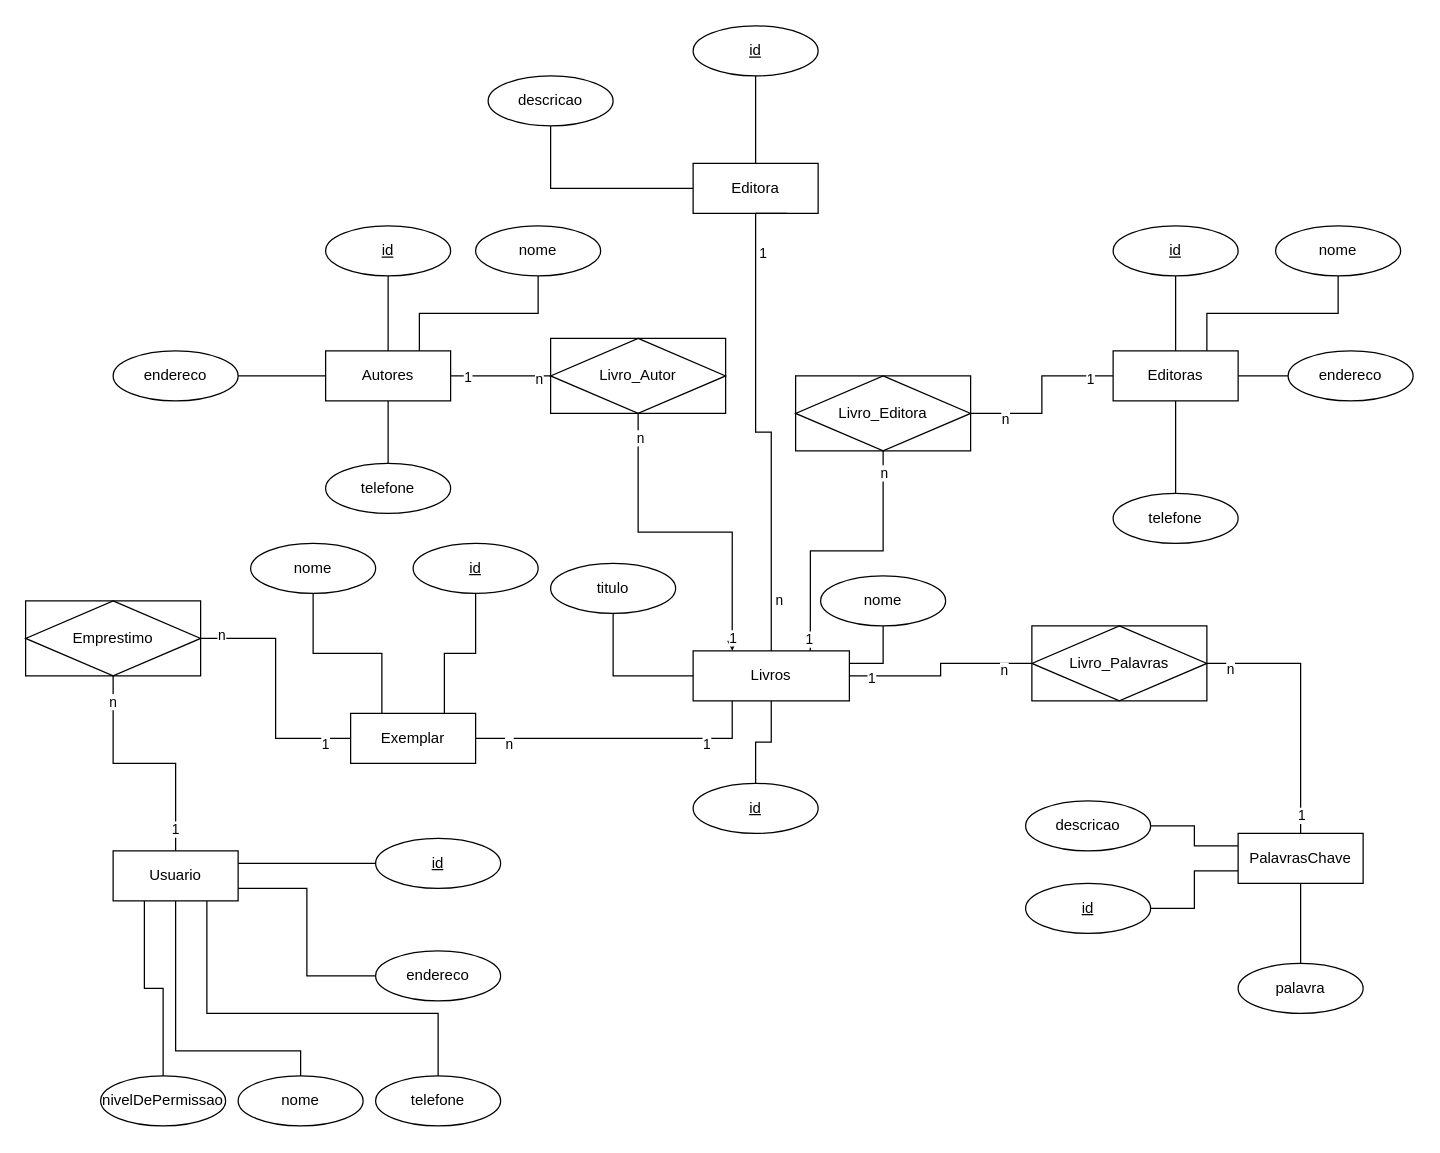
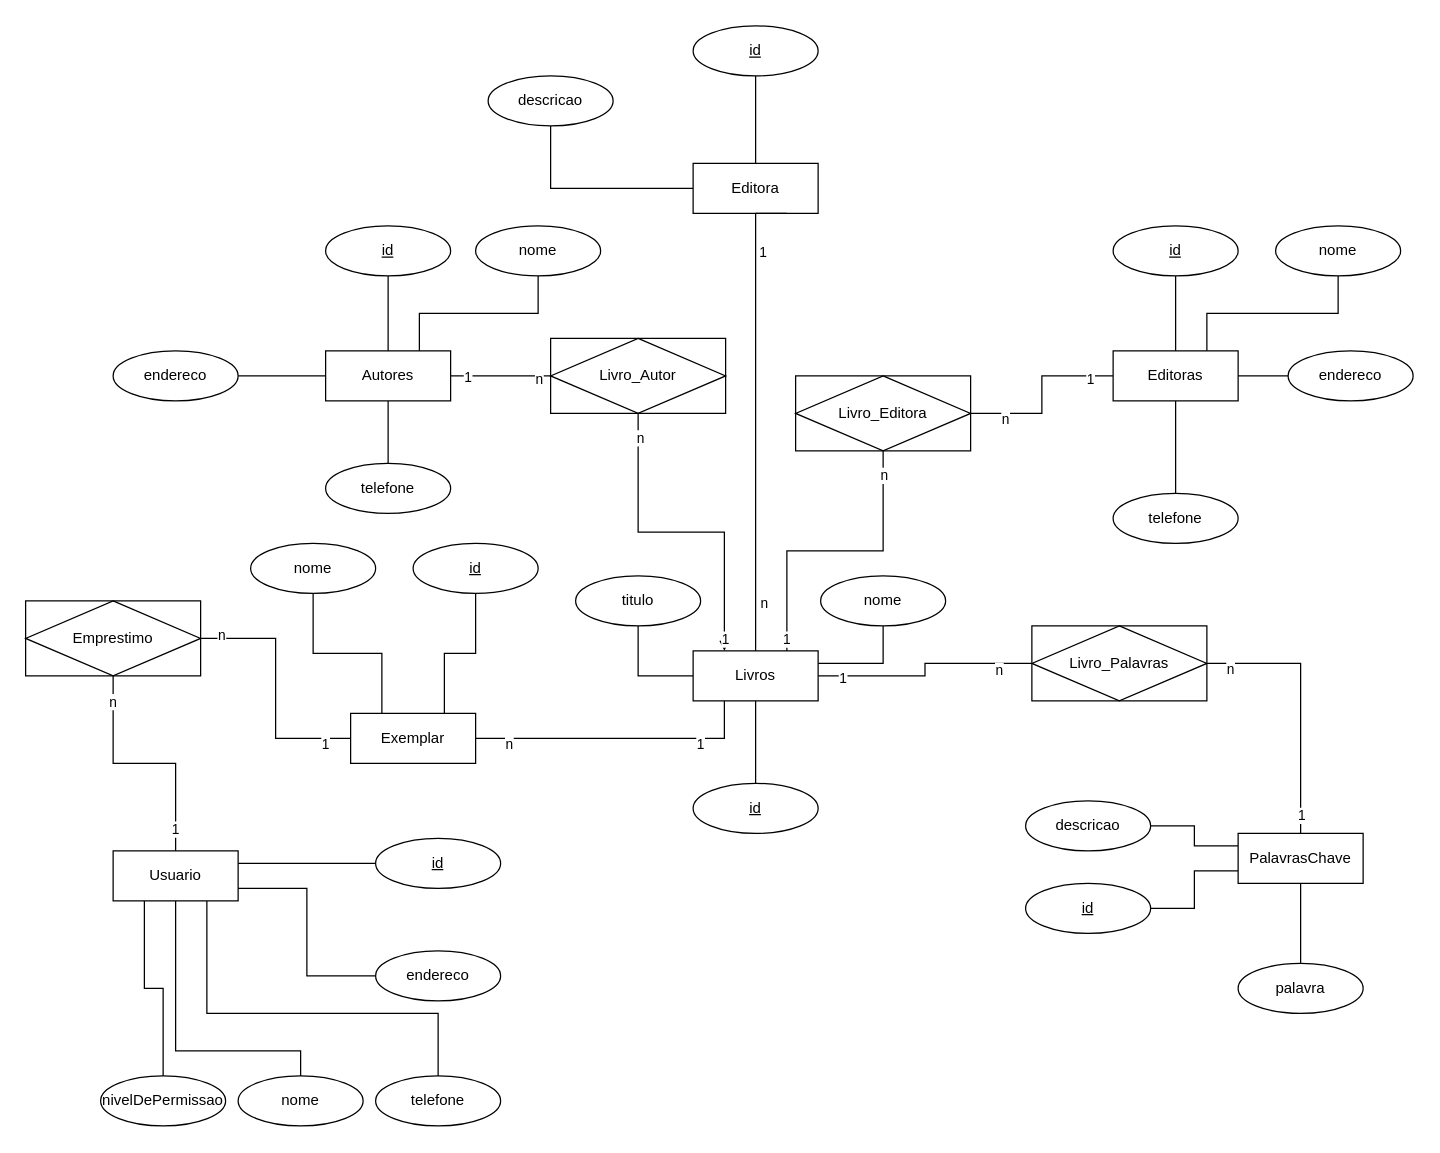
- <mxCell id="35" value="titulo" style="ellipse;whiteSpace=wrap;html=1;align=center;" vertex="1" parent="1"><mxGeometry x="440" y="450" width="100" height="40" as="geometry" /></mxCell>
+ <mxCell id="35" value="titulo" style="ellipse;whiteSpace=wrap;html=1;align=center;" vertex="1" parent="1"><mxGeometry x="460" y="460" width="100" height="40" as="geometry" /></mxCell>
- <mxCell id="6" value="Livros" style="whiteSpace=wrap;html=1;align=center;" vertex="1" parent="1"><mxGeometry x="554" y="520" width="125" height="40" as="geometry" /></mxCell>
+ <mxCell id="6" value="Livros" style="whiteSpace=wrap;html=1;align=center;" vertex="1" parent="1"><mxGeometry x="554" y="520" width="100" height="40" as="geometry" /></mxCell>
